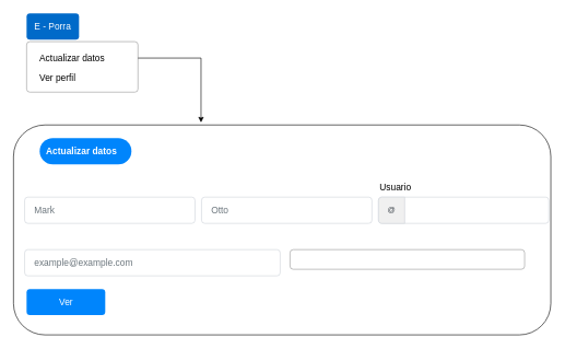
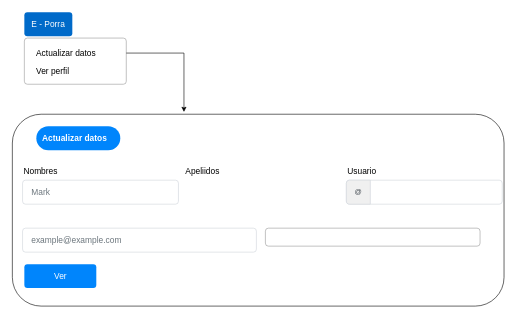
+ <mxCell id="3" value="Nombres" style="fillColor=none;strokeColor=none;align=left;fontSize=14;" vertex="1" parent="1"><mxGeometry x="37" y="270" width="100" height="30" as="geometry" /></mxCell>
+ <mxCell id="5" value="Apeliidos" style="fillColor=none;strokeColor=none;align=left;fontSize=14;" vertex="1" parent="1"><mxGeometry x="307" y="270" width="100" height="30" as="geometry" /></mxCell>
- <mxCell id="6" value="Otto" style="html=1;shadow=0;dashed=0;shape=mxgraph.bootstrap.rrect;rSize=5;fillColor=#ffffff;strokeColor=#CED4DA;align=left;spacing=15;fontSize=14;fontColor=#6C767D;" vertex="1" parent="1"><mxGeometry x="307" y="300" width="260" height="40" as="geometry" /></mxCell>
